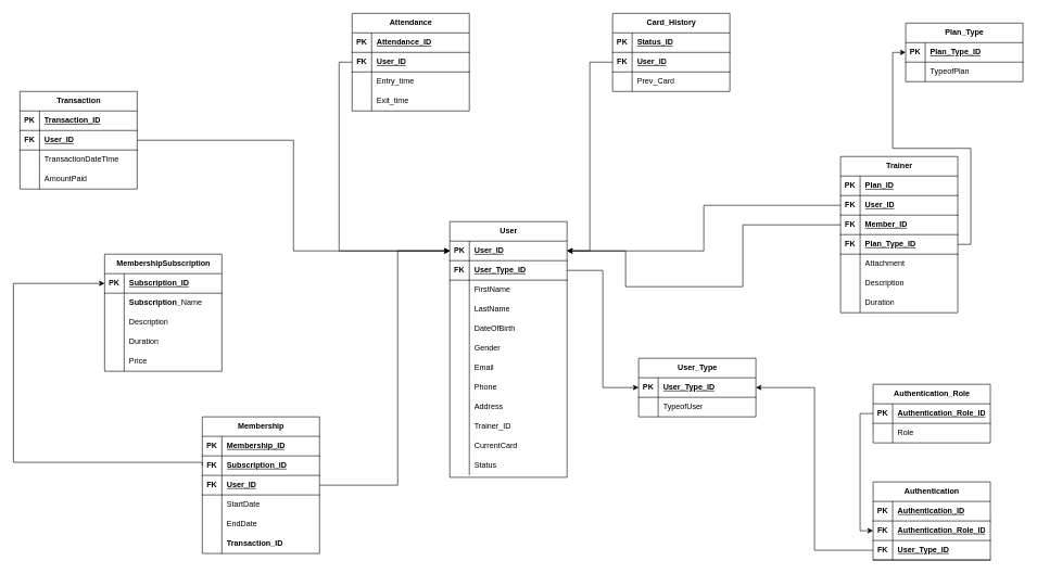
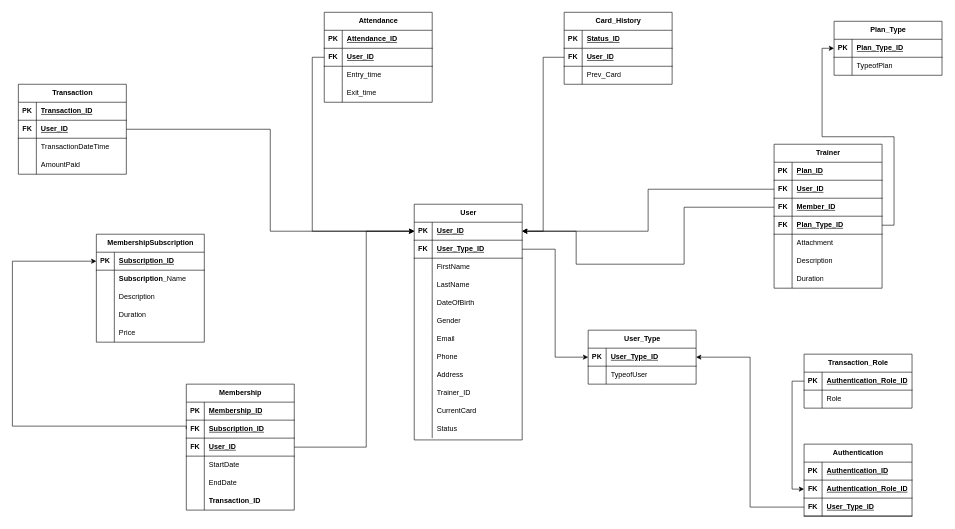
- <mxCell id="164" value="Authentication_Role" style="shape=table;startSize=30;container=1;collapsible=1;childLayout=tableLayout;fixedRows=1;rowLines=0;fontStyle=1;align=center;resizeLast=1;html=1;" parent="1" vertex="1"><mxGeometry x="1340" y="590" width="180" height="90" as="geometry" /></mxCell>
+ <mxCell id="164" value="Transaction_Role" style="shape=table;startSize=30;container=1;collapsible=1;childLayout=tableLayout;fixedRows=1;rowLines=0;fontStyle=1;align=center;resizeLast=1;html=1;" parent="1" vertex="1"><mxGeometry x="1340" y="590" width="180" height="90" as="geometry" /></mxCell>
